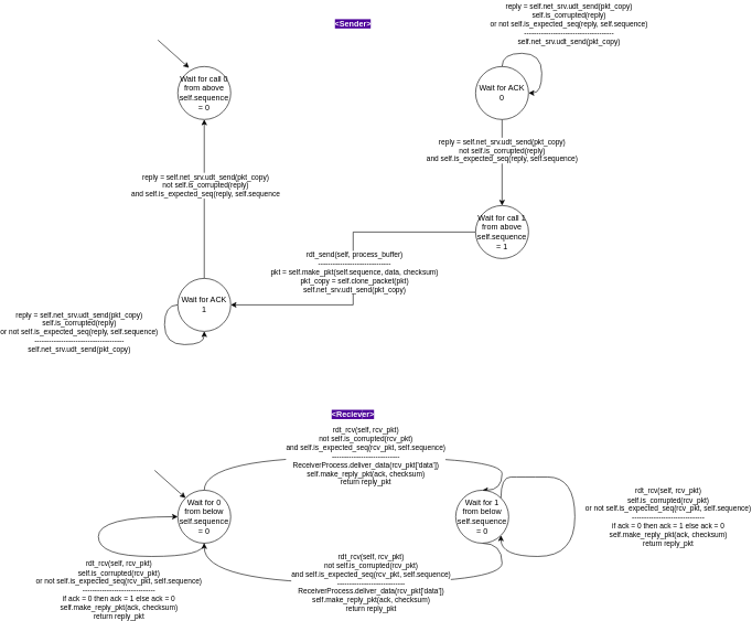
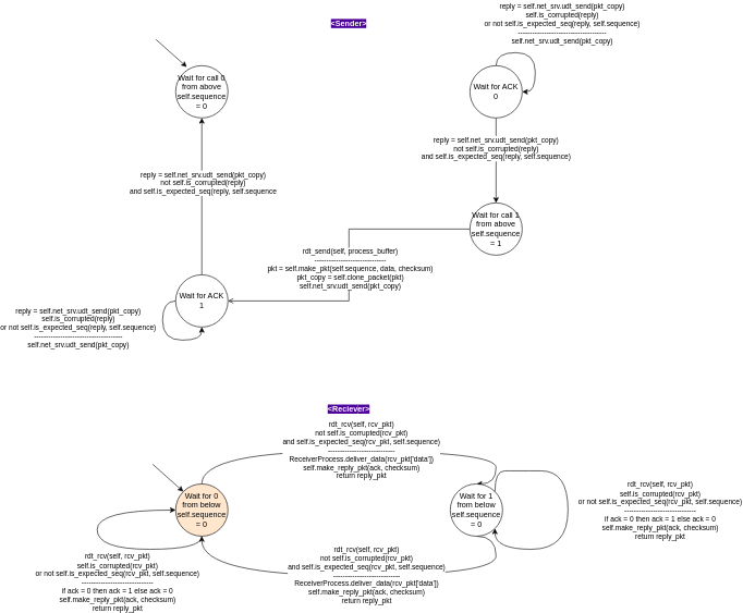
- <mxCell id="9" style="edgeStyle=orthogonalEdgeStyle;rounded=0;orthogonalLoop=1;jettySize=auto;html=1;exitX=0;exitY=0.5;exitDx=0;exitDy=0;entryX=1;entryY=0.5;entryDx=0;entryDy=0;" parent="1" source="11" target="8" edge="1"><mxGeometry relative="1" as="geometry" /></mxCell>
+ <mxCell id="9" style="edgeStyle=orthogonalEdgeStyle;rounded=0;orthogonalLoop=1;jettySize=auto;html=1;exitX=0;exitY=0.5;exitDx=0;exitDy=0;entryX=1;entryY=0.5;entryDx=0;entryDy=0;endArrow=open;" parent="1" source="11" target="8" edge="1"><mxGeometry relative="1" as="geometry" /></mxCell>
- <mxCell id="20" value="Wait for 0 from below&lt;br&gt;self.sequence = 0" style="ellipse;whiteSpace=wrap;html=1;aspect=fixed;" parent="1" vertex="1"><mxGeometry x="140" y="740" width="80" height="80" as="geometry" /></mxCell>
+ <mxCell id="20" value="Wait for 0 from below&lt;br&gt;self.sequence = 0" style="ellipse;whiteSpace=wrap;html=1;aspect=fixed;fillColor=#ffe6cc;" parent="1" vertex="1"><mxGeometry x="140" y="740" width="80" height="80" as="geometry" /></mxCell>
